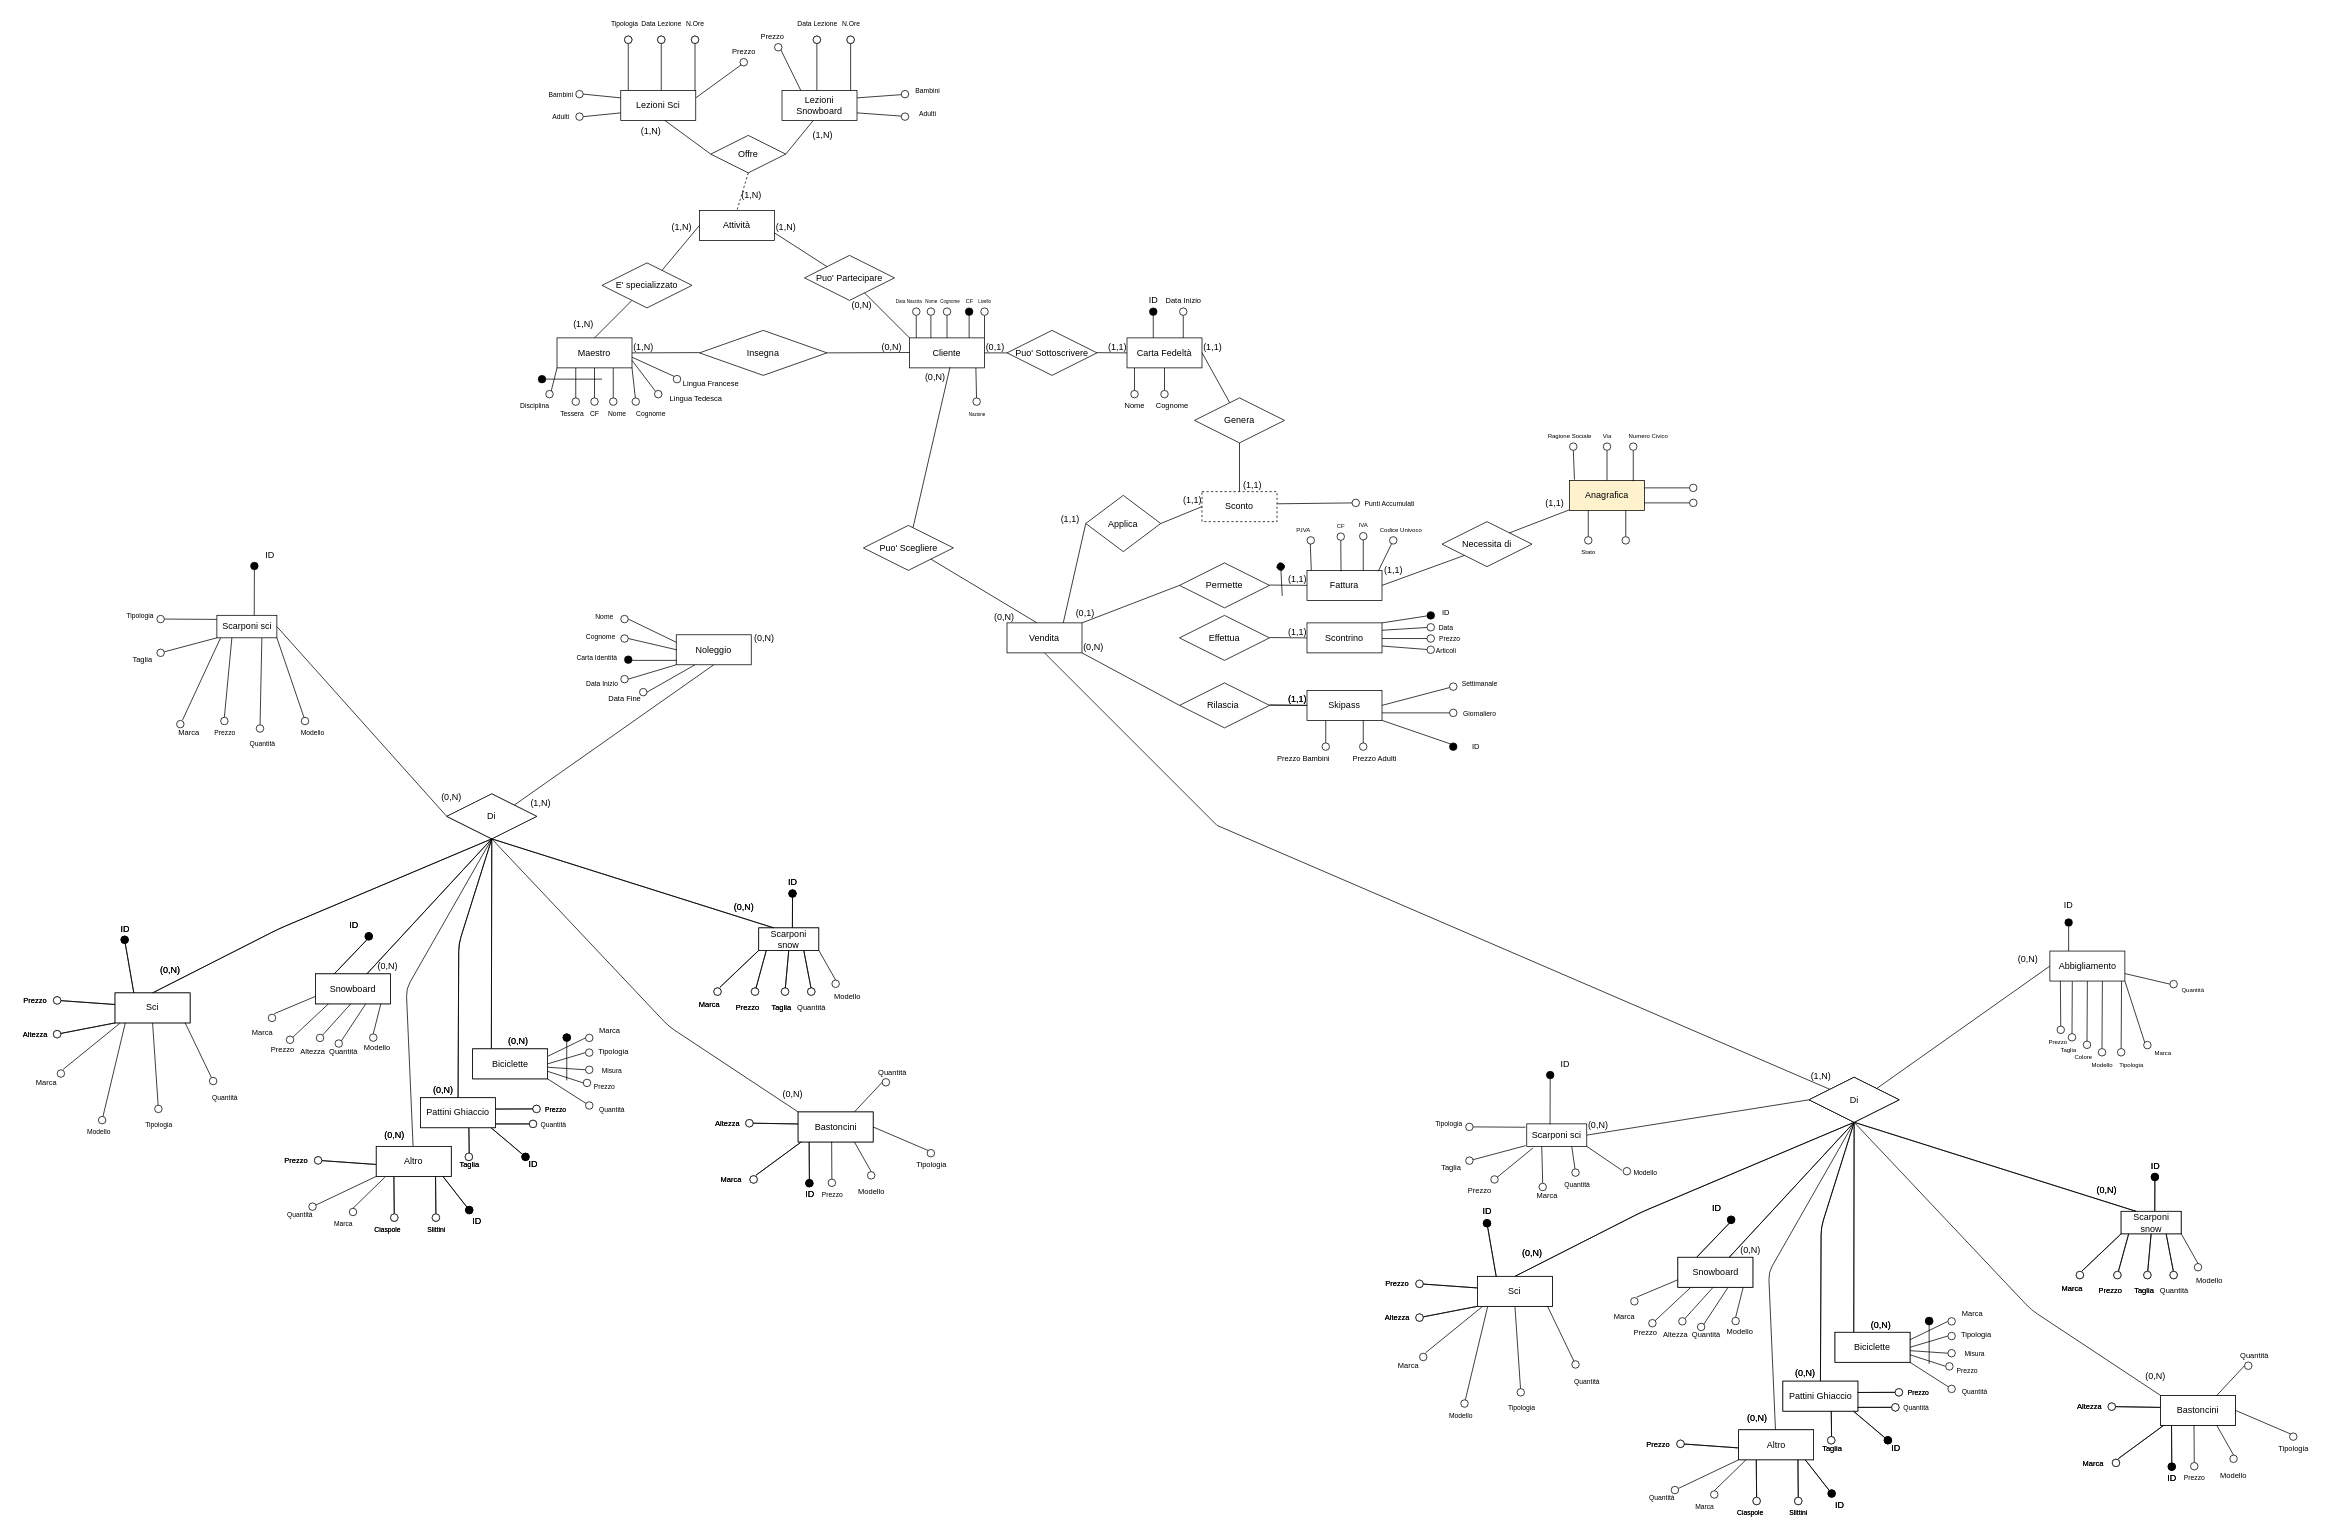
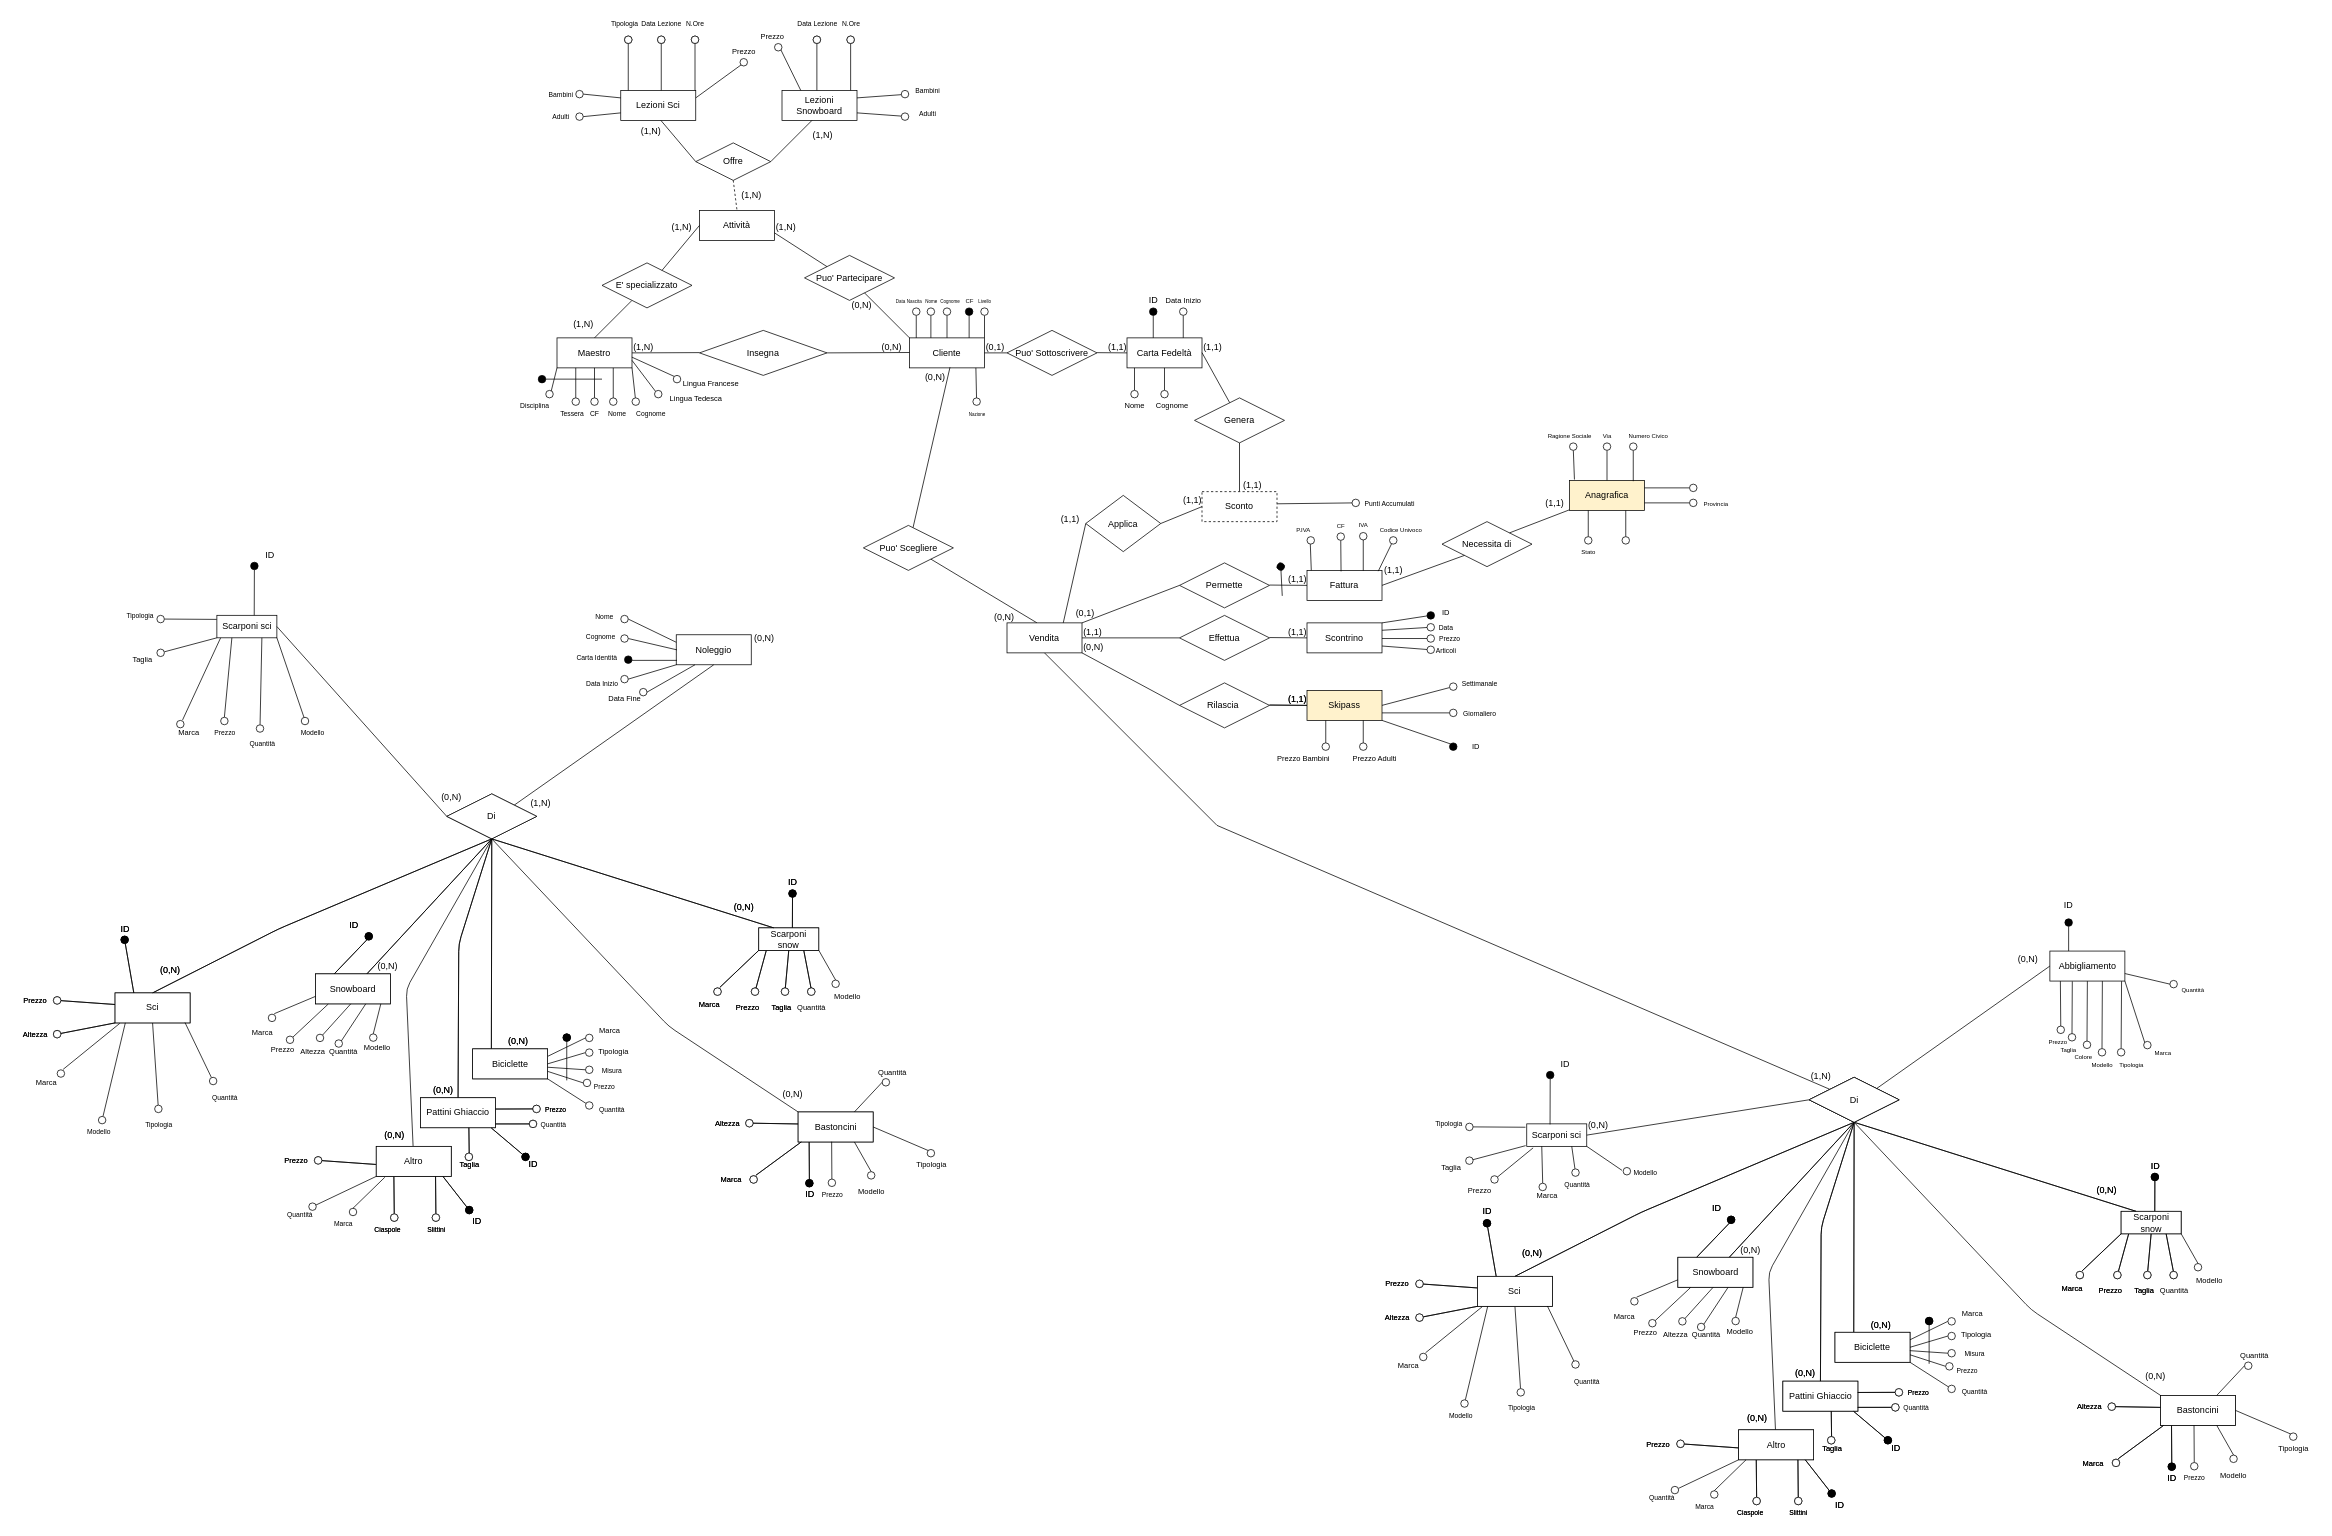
- <mxCell id="267" value="Offre" style="shape=rhombus;perimeter=rhombusPerimeter;whiteSpace=wrap;html=1;align=center;" parent="1" vertex="1"><mxGeometry x="947" y="180" width="100" height="50" as="geometry" /></mxCell>
+ <mxCell id="267" value="Offre" style="shape=rhombus;perimeter=rhombusPerimeter;whiteSpace=wrap;html=1;align=center;" parent="1" vertex="1"><mxGeometry x="927" y="190" width="100" height="50" as="geometry" /></mxCell>
+ <mxCell id="234" value="&lt;font style=&quot;font-size: 8px&quot;&gt;Provincia&lt;/font&gt;" style="text;html=1;align=center;verticalAlign=middle;resizable=0;points=[];autosize=1;" parent="1" vertex="1"><mxGeometry x="2262" y="660" width="50" height="20" as="geometry" /></mxCell>
+ <mxCell id="26" value="" style="endArrow=none;html=1;rounded=0;entryX=0;entryY=0.5;entryDx=0;entryDy=0;exitX=1;exitY=0.5;exitDx=0;exitDy=0;" parent="1" source="20" target="22" edge="1"><mxGeometry relative="1" as="geometry"><mxPoint x="1442" y="860" as="sourcePoint" /><mxPoint x="1602" y="860" as="targetPoint" /><Array as="points"><mxPoint x="1502" y="850" /></Array></mxGeometry></mxCell>
+ <mxCell id="27" value="(1,1)" style="resizable=0;html=1;align=left;verticalAlign=bottom;" parent="26" connectable="0" vertex="1"><mxGeometry x="-1" relative="1" as="geometry" /></mxCell>
- <mxCell id="39" value="Skipass" style="whiteSpace=wrap;html=1;align=center;fillColor=#FFFFFF;" parent="1" vertex="1"><mxGeometry x="1742" y="920" width="100" height="40" as="geometry" /></mxCell>
+ <mxCell id="39" value="Skipass" style="whiteSpace=wrap;html=1;align=center;fillColor=#fff2cc;" parent="1" vertex="1"><mxGeometry x="1742" y="920" width="100" height="40" as="geometry" /></mxCell>
